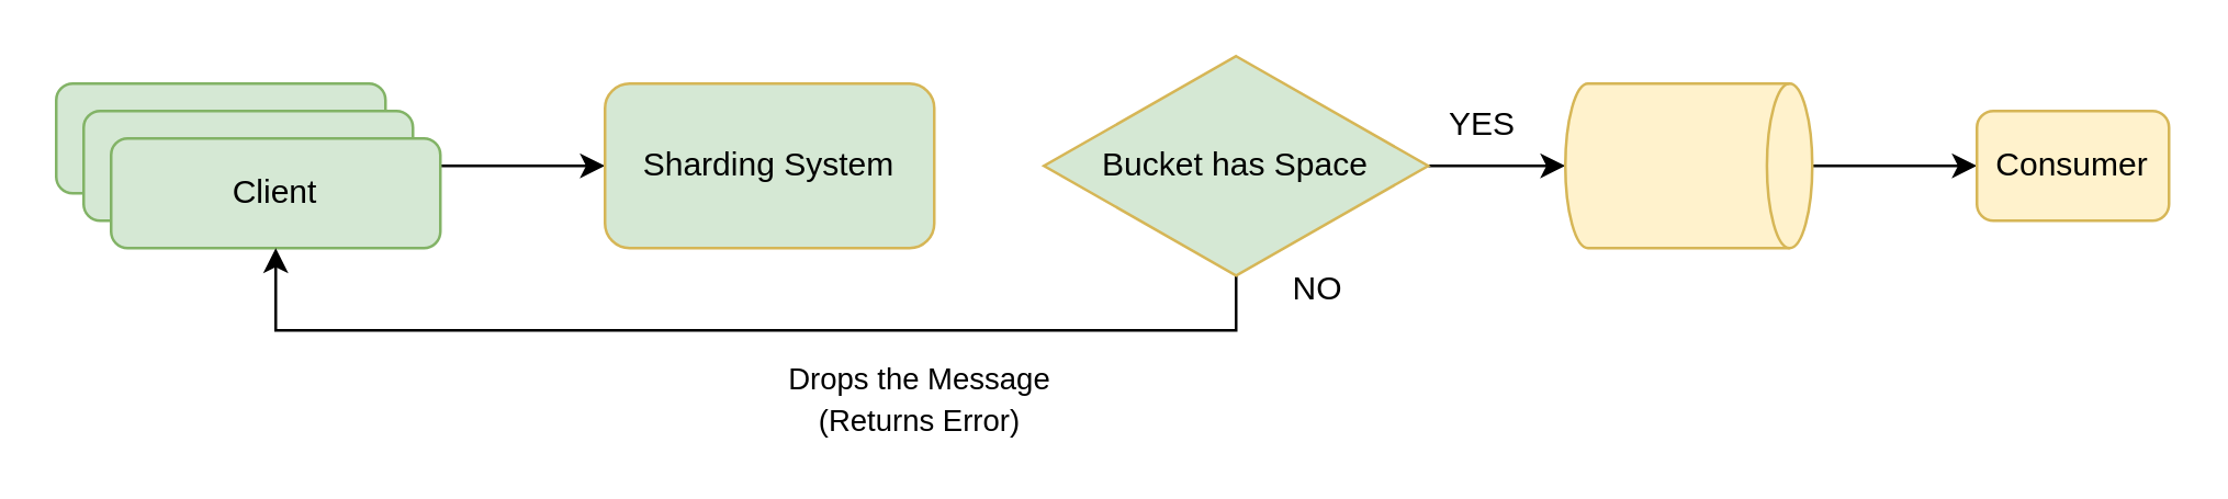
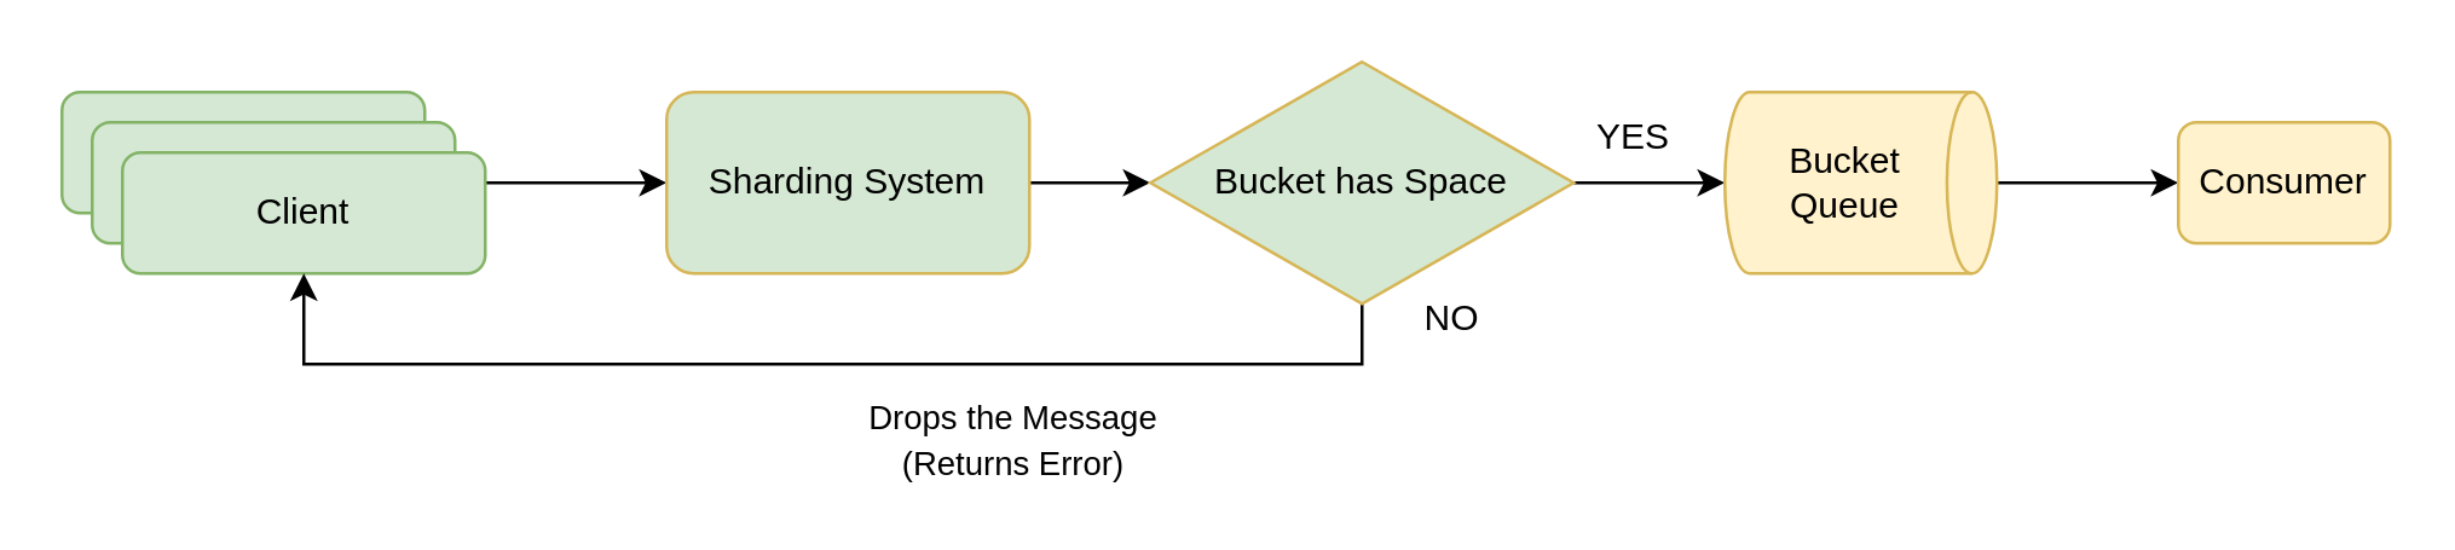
+ <mxCell id="6" style="edgeStyle=orthogonalEdgeStyle;rounded=0;orthogonalLoop=1;jettySize=auto;html=1;exitX=1;exitY=0.5;exitDx=0;exitDy=0;entryX=0;entryY=0.5;entryDx=0;entryDy=0;" edge="1" parent="1" source="7" target="10"><mxGeometry relative="1" as="geometry" /></mxCell>
+ <mxCell id="15" value="Bucket Queue" style="text;html=1;strokeColor=none;fillColor=none;align=center;verticalAlign=middle;whiteSpace=wrap;rounded=0;" vertex="1" parent="1"><mxGeometry x="580" y="45" width="60" height="30" as="geometry" /></mxCell>
